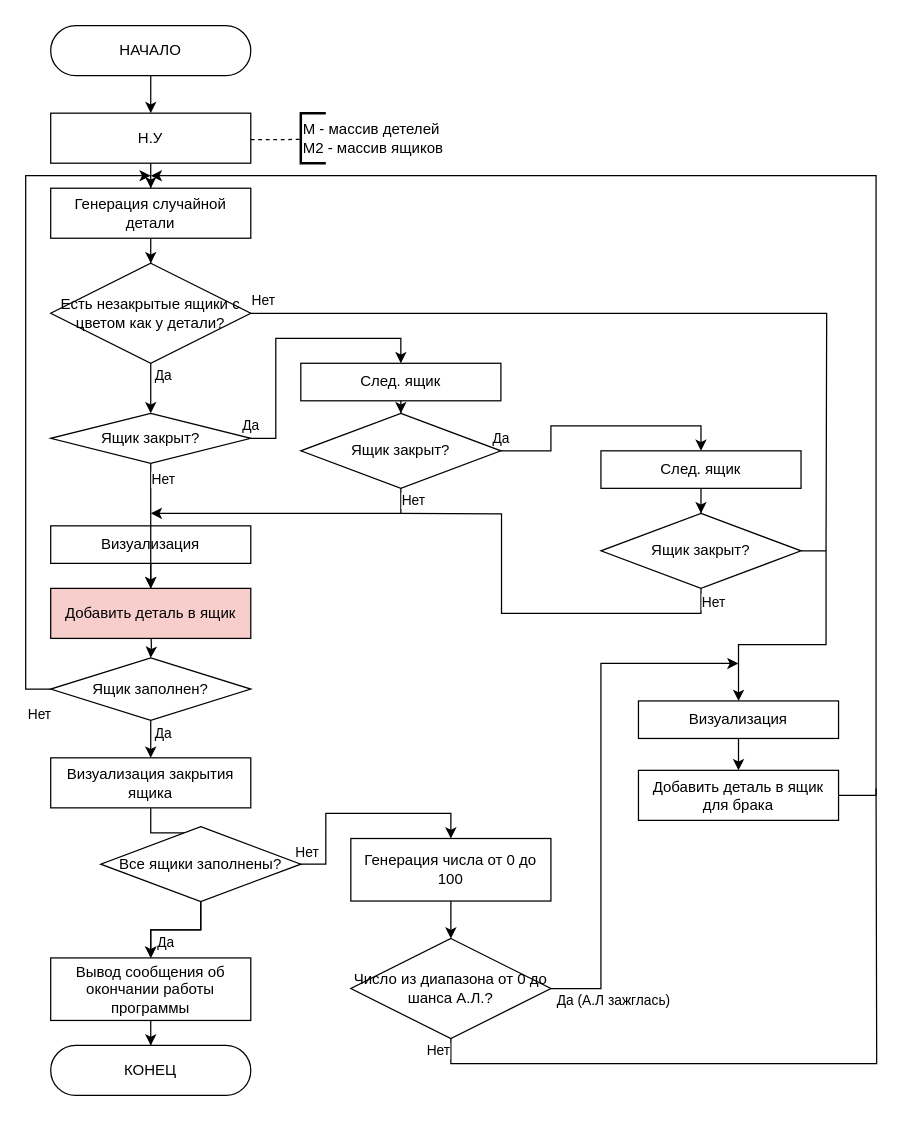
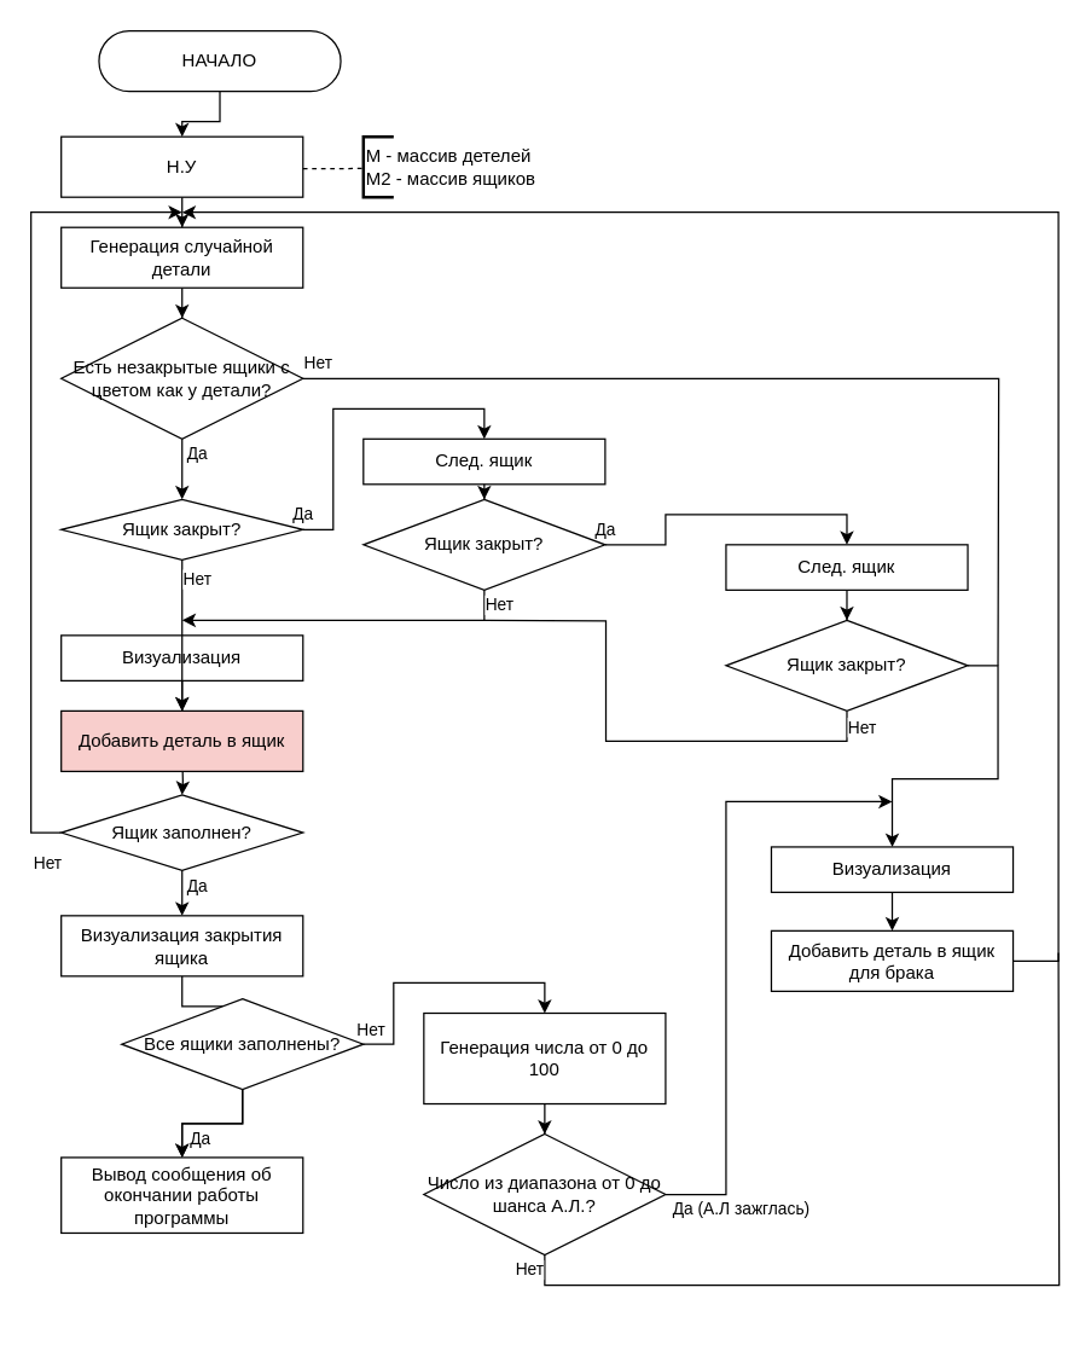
- <mxCell id="3" value="НАЧАЛО" style="rounded=1;whiteSpace=wrap;html=1;arcSize=50;strokeWidth=1;fontSize=12;" parent="1" vertex="1"><mxGeometry x="40" y="20" width="160" height="40" as="geometry" /></mxCell>
+ <mxCell id="3" value="НАЧАЛО" style="rounded=1;whiteSpace=wrap;html=1;arcSize=50;strokeWidth=1;fontSize=12;" parent="1" vertex="1"><mxGeometry x="65" y="20" width="160" height="40" as="geometry" /></mxCell>
- <mxCell id="47" value="Генерация числа от 0 до 100" style="rounded=0;whiteSpace=wrap;html=1;" parent="1" vertex="1"><mxGeometry x="280" y="670" width="160" height="50" as="geometry" /></mxCell>
+ <mxCell id="47" value="Генерация числа от 0 до 100" style="rounded=0;whiteSpace=wrap;html=1;" parent="1" vertex="1"><mxGeometry x="280" y="670" width="160" height="60" as="geometry" /></mxCell>
- <mxCell id="44" value="" style="edgeStyle=orthogonalEdgeStyle;rounded=0;orthogonalLoop=1;jettySize=auto;html=1;endArrow=classic;endFill=1;" parent="1" source="45" target="23" edge="1"><mxGeometry relative="1" as="geometry" /></mxCell>
- <mxCell id="23" value="КОНЕЦ" style="rounded=1;whiteSpace=wrap;html=1;arcSize=50;strokeWidth=1;fontSize=12;" parent="1" vertex="1"><mxGeometry x="40" y="835.5" width="160" height="40" as="geometry" /></mxCell>
